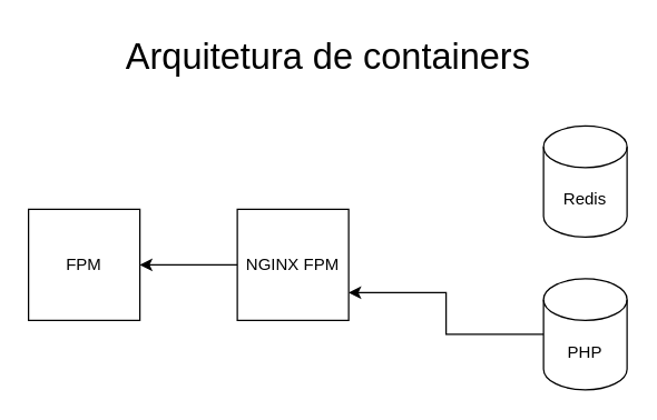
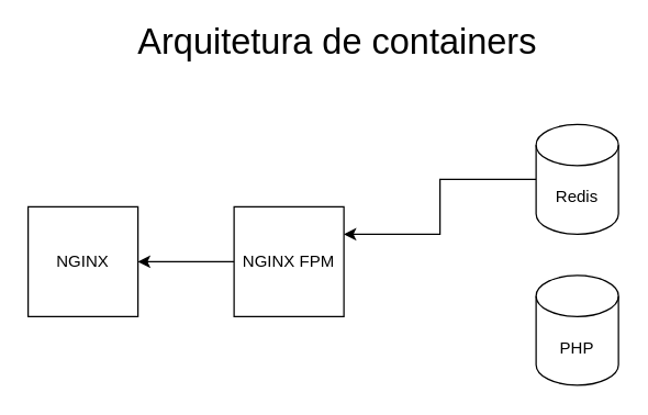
- <mxCell id="9" value="Arquitetura de containers" style="text;html=1;align=center;verticalAlign=middle;resizable=0;points=[];autosize=1;strokeColor=none;fillColor=none;fontSize=26;" vertex="1" parent="1"><mxGeometry x="80" y="20" width="310" height="40" as="geometry" /></mxCell>
+ <mxCell id="9" value="Arquitetura de containers" style="text;html=1;align=center;verticalAlign=middle;resizable=0;points=[];autosize=1;strokeColor=none;fillColor=none;fontSize=26;" vertex="1" parent="1"><mxGeometry x="90" y="10" width="310" height="40" as="geometry" /></mxCell>
+ <mxCell id="4" style="edgeStyle=orthogonalEdgeStyle;rounded=0;orthogonalLoop=1;jettySize=auto;html=1;entryX=1;entryY=0.25;entryDx=0;entryDy=0;" edge="1" parent="1" source="5" target="8"><mxGeometry relative="1" as="geometry" /></mxCell>
- <mxCell id="6" value="FPM" style="whiteSpace=wrap;html=1;aspect=fixed;" vertex="1" parent="1"><mxGeometry x="20" y="150" width="80" height="80" as="geometry" /></mxCell>
+ <mxCell id="6" value="NGINX" style="whiteSpace=wrap;html=1;aspect=fixed;" vertex="1" parent="1"><mxGeometry x="20" y="150" width="80" height="80" as="geometry" /></mxCell>
- <mxCell id="2" style="edgeStyle=orthogonalEdgeStyle;rounded=0;orthogonalLoop=1;jettySize=auto;html=1;entryX=1;entryY=0.75;entryDx=0;entryDy=0;" edge="1" parent="1" source="3" target="8"><mxGeometry relative="1" as="geometry" /></mxCell>
